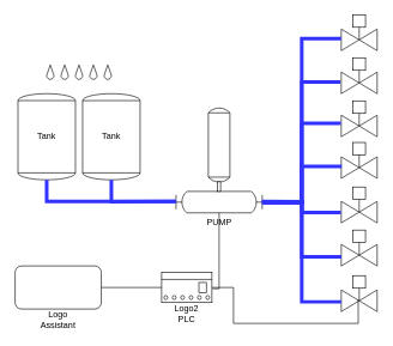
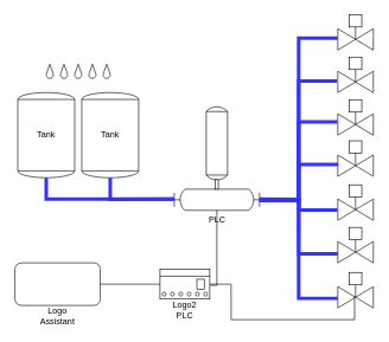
- <mxCell id="2" value="PUMP" style="shape=mxgraph.pid.pumps.vertical_pump;html=1;pointerEvents=1;align=center;verticalLabelPosition=bottom;verticalAlign=top;dashed=0;" parent="1" vertex="1"><mxGeometry x="244" y="150" width="120" height="146" as="geometry" /></mxCell>
+ <mxCell id="2" value="PLC" style="shape=mxgraph.pid.pumps.vertical_pump;html=1;pointerEvents=1;align=center;verticalLabelPosition=bottom;verticalAlign=top;dashed=0;" parent="1" vertex="1"><mxGeometry x="244" y="150" width="120" height="146" as="geometry" /></mxCell>
